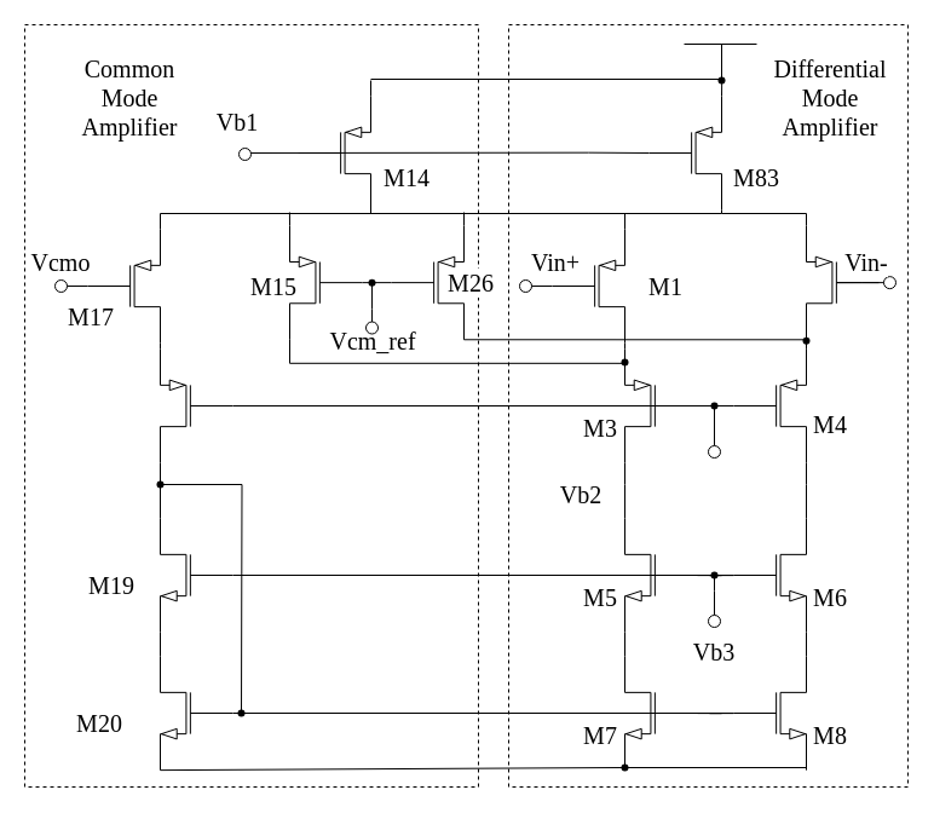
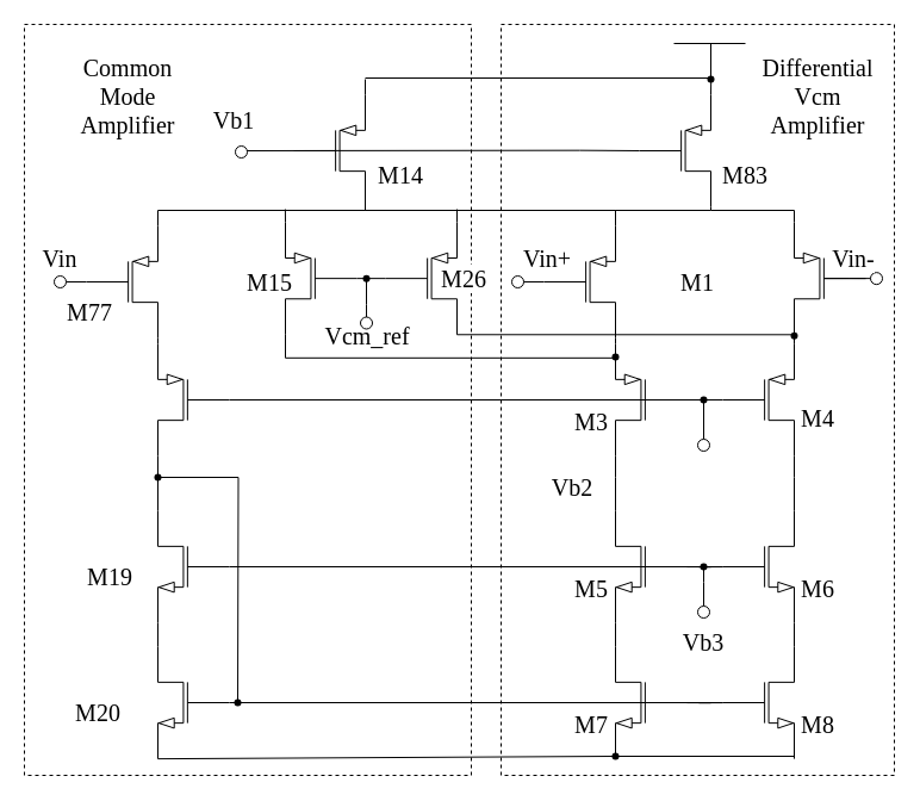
- <mxCell id="103" value="Differential Mode Amplifier" style="text;html=1;align=center;verticalAlign=middle;whiteSpace=wrap;rounded=0;fontFamily=Times New Roman;fontSize=20;fontColor=default;labelBackgroundColor=default;" vertex="1" parent="1"><mxGeometry x="656" y="65" width="60" height="30" as="geometry" /></mxCell>
+ <mxCell id="103" value="Differential Vcm Amplifier" style="text;html=1;align=center;verticalAlign=middle;whiteSpace=wrap;rounded=0;fontFamily=Times New Roman;fontSize=20;fontColor=default;labelBackgroundColor=default;" vertex="1" parent="1"><mxGeometry x="656" y="65" width="60" height="30" as="geometry" /></mxCell>
- <mxCell id="78" value="Vcmo" style="text;html=1;align=center;verticalAlign=middle;whiteSpace=wrap;rounded=0;fontFamily=Times New Roman;fontSize=20;fontColor=default;labelBackgroundColor=default;" vertex="1" parent="1"><mxGeometry x="20" y="201" width="60" height="30" as="geometry" /></mxCell>
+ <mxCell id="78" value="Vin" style="text;html=1;align=center;verticalAlign=middle;whiteSpace=wrap;rounded=0;fontFamily=Times New Roman;fontSize=20;fontColor=default;labelBackgroundColor=default;" vertex="1" parent="1"><mxGeometry x="20" y="201" width="60" height="30" as="geometry" /></mxCell>
- <mxCell id="54" value="M1" style="text;html=1;align=center;verticalAlign=middle;whiteSpace=wrap;rounded=0;fontFamily=Times New Roman;fontSize=20;fontColor=default;labelBackgroundColor=default;" parent="1" vertex="1"><mxGeometry x="520" y="221" width="60" height="30" as="geometry" /></mxCell>
+ <mxCell id="54" value="M1" style="text;html=1;align=center;verticalAlign=middle;whiteSpace=wrap;rounded=0;fontFamily=Times New Roman;fontSize=20;fontColor=default;labelBackgroundColor=default;" parent="1" vertex="1"><mxGeometry x="555" y="221" width="60" height="30" as="geometry" /></mxCell>
- <mxCell id="79" value="M17" style="text;html=1;align=center;verticalAlign=middle;whiteSpace=wrap;rounded=0;fontFamily=Times New Roman;fontSize=20;fontColor=default;labelBackgroundColor=default;" vertex="1" parent="1"><mxGeometry x="45" y="245.5" width="60" height="30" as="geometry" /></mxCell>
+ <mxCell id="79" value="M77" style="text;html=1;align=center;verticalAlign=middle;whiteSpace=wrap;rounded=0;fontFamily=Times New Roman;fontSize=20;fontColor=default;labelBackgroundColor=default;" vertex="1" parent="1"><mxGeometry x="45" y="245.5" width="60" height="30" as="geometry" /></mxCell>
